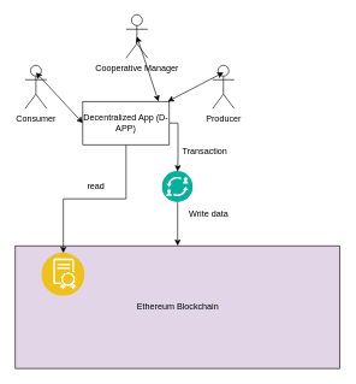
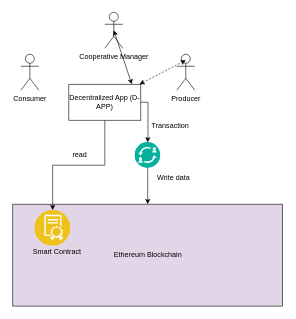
- <mxCell id="11" value="" style="endArrow=classic;startArrow=classic;html=1;exitX=0;exitY=0.5;exitDx=0;exitDy=0;entryX=0.5;entryY=0.167;entryDx=0;entryDy=0;entryPerimeter=0;" edge="1" parent="1" source="7" target="10"><mxGeometry width="50" height="50" relative="1" as="geometry"><mxPoint x="127.416" y="303.167" as="sourcePoint" /><mxPoint x="184" y="210" as="targetPoint" /></mxGeometry></mxCell>
- <mxCell id="12" value="" style="endArrow=classic;startArrow=classic;html=1;entryX=0.5;entryY=0.167;entryDx=0;entryDy=0;entryPerimeter=0;" edge="1" parent="1" source="7" target="9"><mxGeometry width="50" height="50" relative="1" as="geometry"><mxPoint x="249" y="119.98" as="sourcePoint" /><mxPoint x="184" y="50" as="targetPoint" /></mxGeometry></mxCell>
+ <mxCell id="12" value="" style="endArrow=classic;startArrow=classic;html=1;entryX=0.5;entryY=0.167;entryDx=0;entryDy=0;entryPerimeter=0;dashed=1;" edge="1" parent="1" source="7" target="9"><mxGeometry width="50" height="50" relative="1" as="geometry"><mxPoint x="249" y="119.98" as="sourcePoint" /><mxPoint x="184" y="50" as="targetPoint" /></mxGeometry></mxCell>
+ <mxCell id="4" value="Smart Contract" style="text;html=1;align=center;verticalAlign=middle;resizable=0;points=[];autosize=1;" vertex="1" parent="1"><mxGeometry x="44" y="410" width="100" height="20" as="geometry" /></mxCell>
